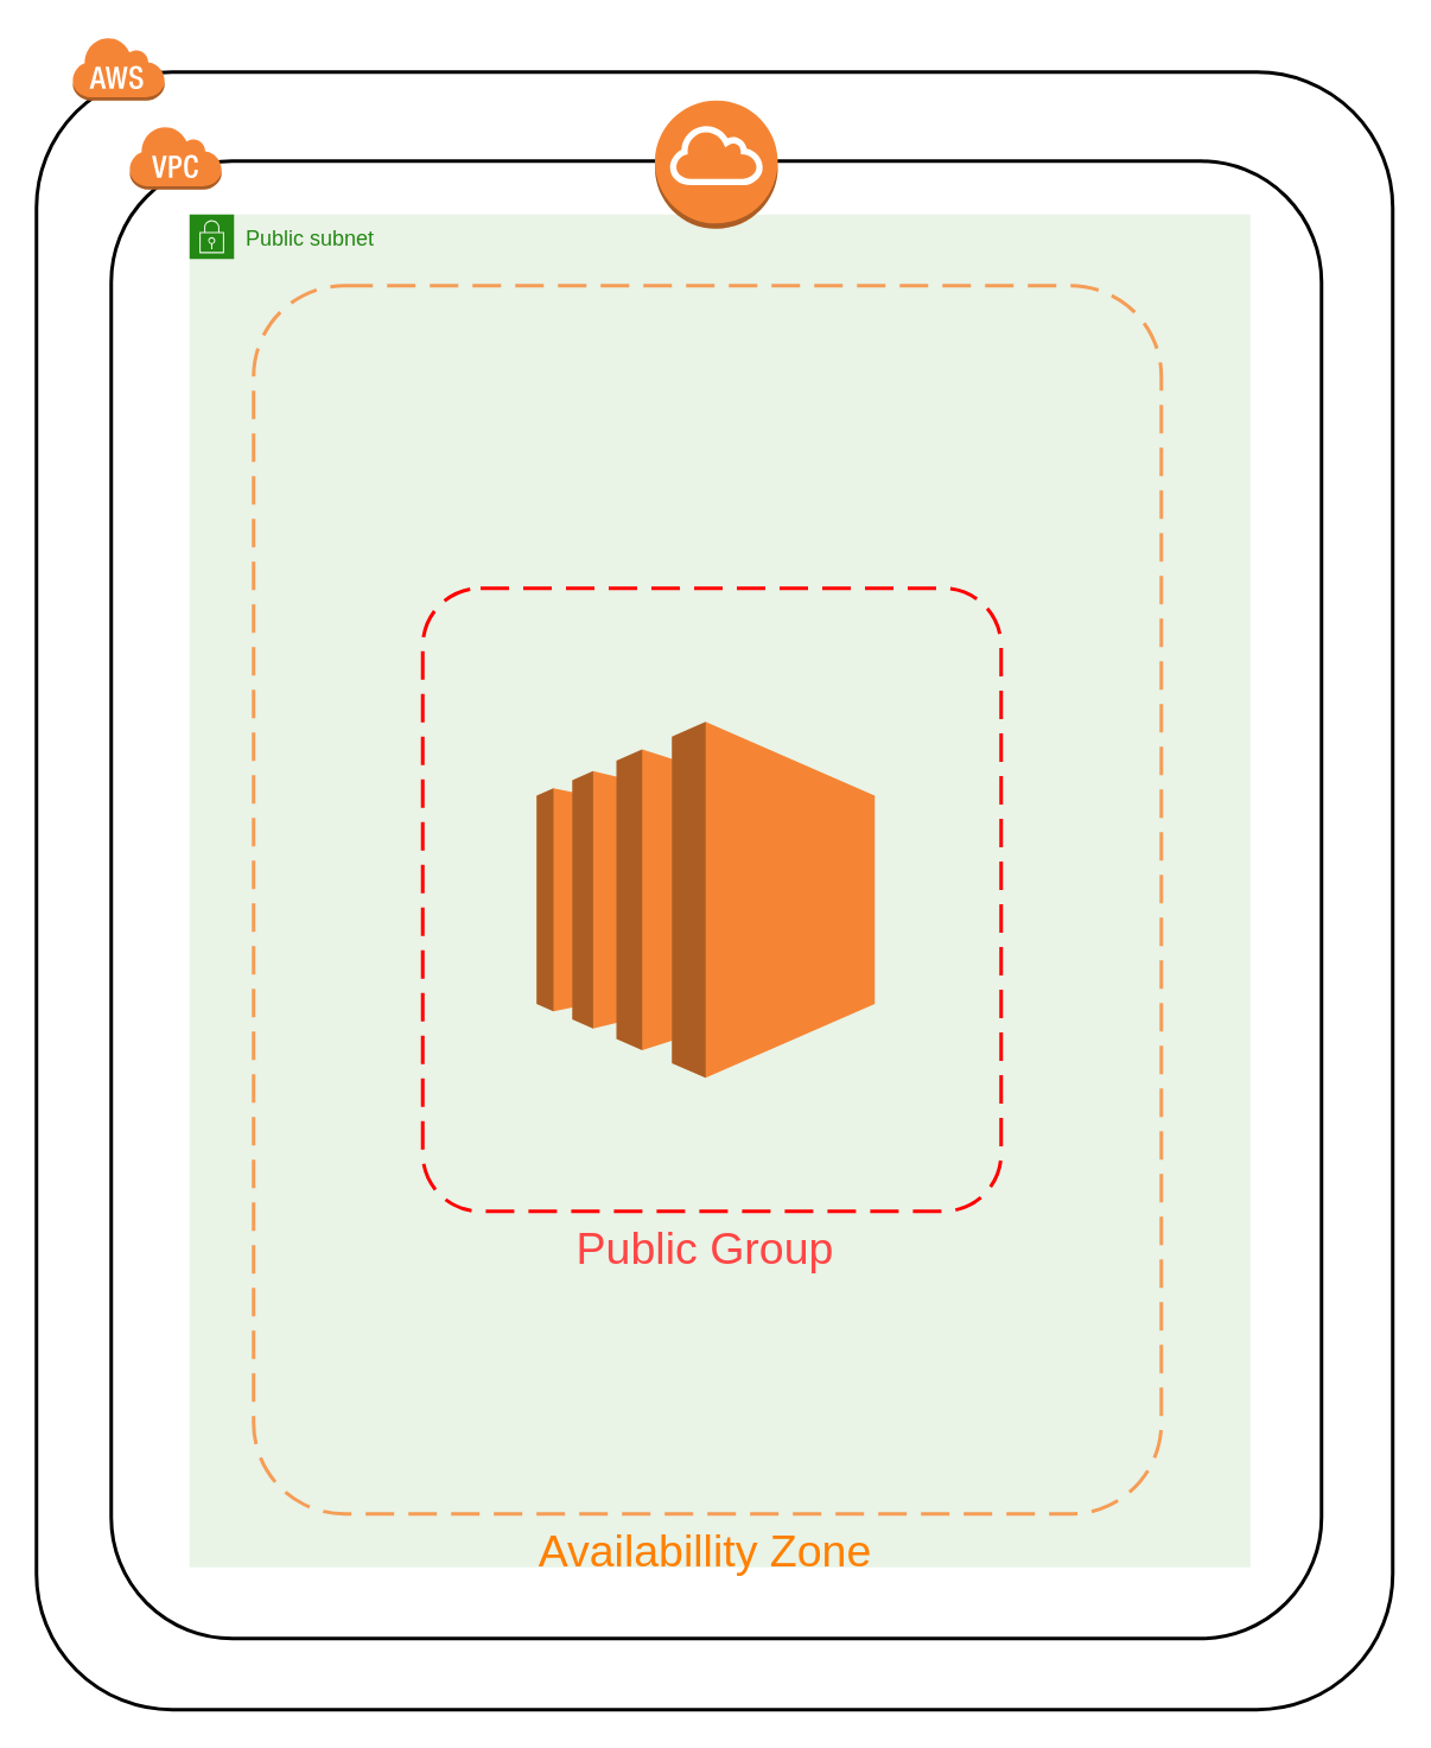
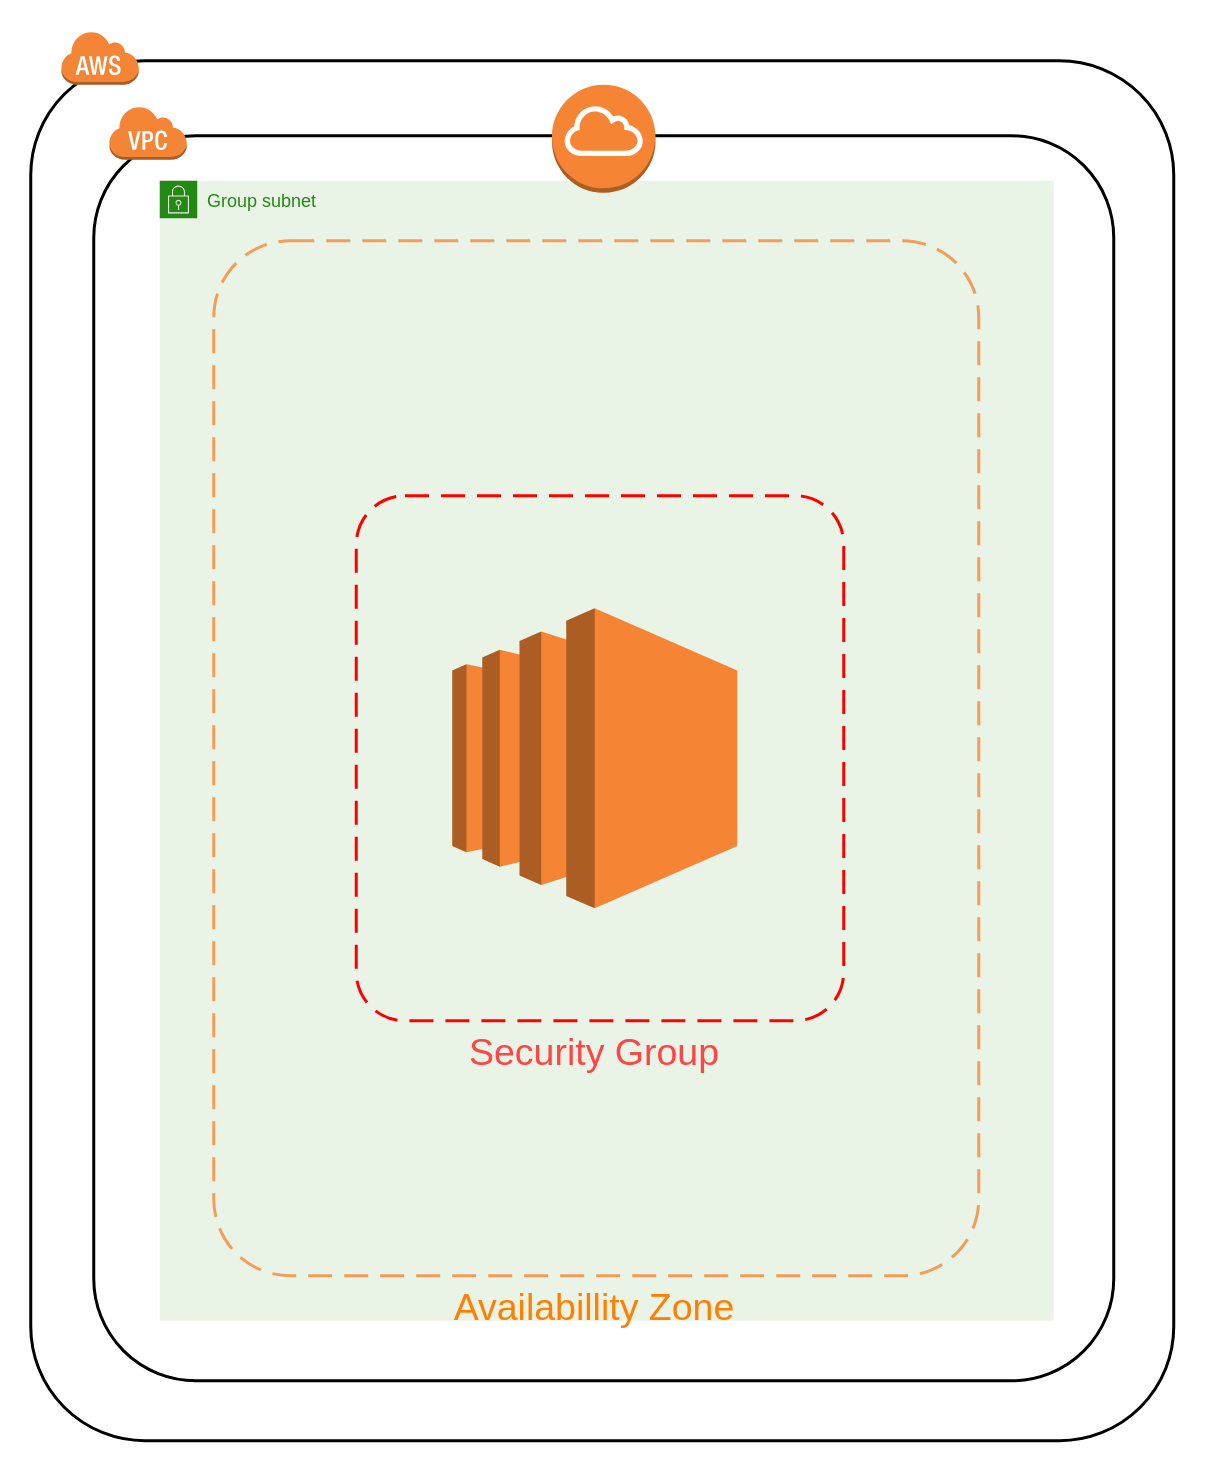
- <mxCell id="6" value="Public subnet" style="points=[[0,0],[0.25,0],[0.5,0],[0.75,0],[1,0],[1,0.25],[1,0.5],[1,0.75],[1,1],[0.75,1],[0.5,1],[0.25,1],[0,1],[0,0.75],[0,0.5],[0,0.25]];outlineConnect=0;gradientColor=none;html=1;whiteSpace=wrap;fontSize=12;fontStyle=0;shape=mxgraph.aws4.group;grIcon=mxgraph.aws4.group_security_group;grStroke=0;strokeColor=#248814;fillColor=#E9F3E6;verticalAlign=top;align=left;spacingLeft=30;fontColor=#248814;dashed=0;" vertex="1" parent="1"><mxGeometry x="106" y="120" width="596" height="760" as="geometry" /></mxCell>
+ <mxCell id="6" value="Group subnet" style="points=[[0,0],[0.25,0],[0.5,0],[0.75,0],[1,0],[1,0.25],[1,0.5],[1,0.75],[1,1],[0.75,1],[0.5,1],[0.25,1],[0,1],[0,0.75],[0,0.5],[0,0.25]];outlineConnect=0;gradientColor=none;html=1;whiteSpace=wrap;fontSize=12;fontStyle=0;shape=mxgraph.aws4.group;grIcon=mxgraph.aws4.group_security_group;grStroke=0;strokeColor=#248814;fillColor=#E9F3E6;verticalAlign=top;align=left;spacingLeft=30;fontColor=#248814;dashed=0;" vertex="1" parent="1"><mxGeometry x="106" y="120" width="596" height="760" as="geometry" /></mxCell>
- <mxCell id="12" value="&lt;span style=&quot;font-size: 25px&quot;&gt;&lt;font color=&quot;#ff4545&quot;&gt;Public Group&lt;/font&gt;&lt;/span&gt;" style="text;html=1;strokeColor=none;fillColor=none;align=center;verticalAlign=middle;whiteSpace=wrap;rounded=0;" vertex="1" parent="1"><mxGeometry x="294" y="680" width="204" height="40" as="geometry" /></mxCell>
+ <mxCell id="12" value="&lt;span style=&quot;font-size: 25px&quot;&gt;&lt;font color=&quot;#ff4545&quot;&gt;Security Group&lt;/font&gt;&lt;/span&gt;" style="text;html=1;strokeColor=none;fillColor=none;align=center;verticalAlign=middle;whiteSpace=wrap;rounded=0;" vertex="1" parent="1"><mxGeometry x="294" y="680" width="204" height="40" as="geometry" /></mxCell>
